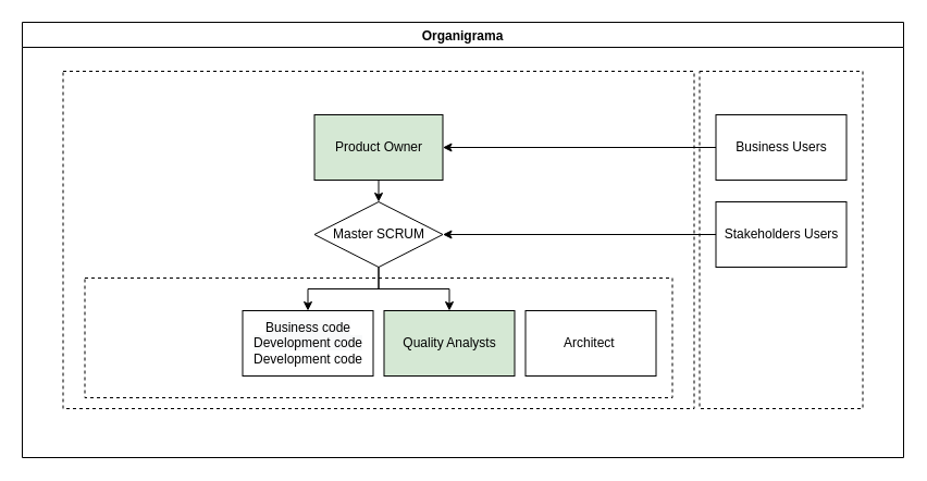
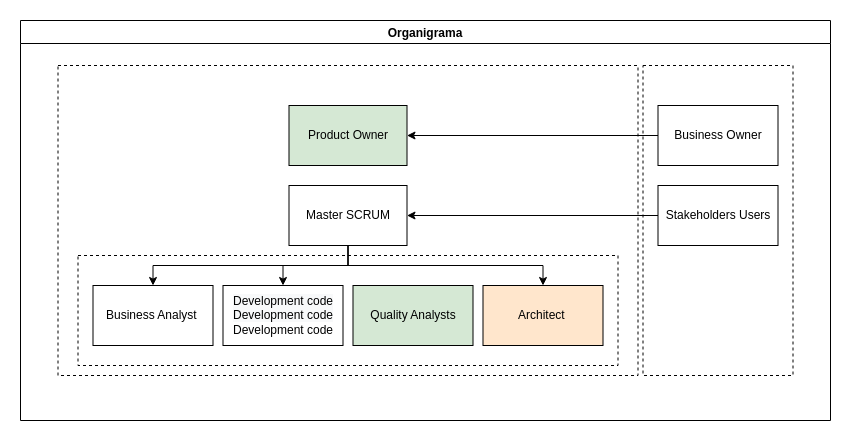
- <mxCell id="10" value="Business Users" style="rounded=0;whiteSpace=wrap;html=1;" vertex="1" parent="2"><mxGeometry x="637.5" y="85" width="120" height="60" as="geometry" /></mxCell>
+ <mxCell id="10" value="Business Owner" style="rounded=0;whiteSpace=wrap;html=1;" vertex="1" parent="2"><mxGeometry x="637.5" y="85" width="120" height="60" as="geometry" /></mxCell>
- <mxCell id="7" style="edgeStyle=orthogonalEdgeStyle;rounded=0;orthogonalLoop=1;jettySize=auto;html=1;exitX=0.5;exitY=1;exitDx=0;exitDy=0;entryX=0.5;entryY=0;entryDx=0;entryDy=0;" edge="1" parent="2" source="8" target="4"><mxGeometry relative="1" as="geometry" /></mxCell>
- <mxCell id="4" value="Master SCRUM" style="rhombus;whiteSpace=wrap;html=1;" vertex="1" parent="2"><mxGeometry x="268.5" y="165" width="118" height="60" as="geometry" /></mxCell>
+ <mxCell id="4" value="Master SCRUM" style="rounded=0;whiteSpace=wrap;html=1;" vertex="1" parent="2"><mxGeometry x="268.5" y="165" width="118" height="60" as="geometry" /></mxCell>
+ <mxCell id="17" style="edgeStyle=orthogonalEdgeStyle;rounded=0;orthogonalLoop=1;jettySize=auto;html=1;exitX=0.5;exitY=1;exitDx=0;exitDy=0;" edge="1" parent="2" source="4" target="13"><mxGeometry relative="1" as="geometry" /></mxCell>
+ <mxCell id="20" style="edgeStyle=orthogonalEdgeStyle;rounded=0;orthogonalLoop=1;jettySize=auto;html=1;exitX=0.5;exitY=1;exitDx=0;exitDy=0;" edge="1" parent="2" source="4" target="16"><mxGeometry relative="1" as="geometry" /></mxCell>
- <mxCell id="19" style="edgeStyle=orthogonalEdgeStyle;rounded=0;orthogonalLoop=1;jettySize=auto;html=1;exitX=0.5;exitY=1;exitDx=0;exitDy=0;" edge="1" parent="2" source="4" target="14"><mxGeometry relative="1" as="geometry" /></mxCell>
+ <mxCell id="13" value="Business Analyst&amp;nbsp;" style="rounded=0;whiteSpace=wrap;html=1;" vertex="1" parent="2"><mxGeometry x="72.5" y="265" width="120" height="60" as="geometry" /></mxCell>
- <mxCell id="15" value="&lt;span style=&quot;color: rgb(0 , 0 , 0) ; font-family: &amp;#34;helvetica&amp;#34; ; font-size: 12px ; font-style: normal ; font-weight: 400 ; letter-spacing: normal ; text-align: center ; text-indent: 0px ; text-transform: none ; word-spacing: 0px ; background-color: rgb(248 , 249 , 250) ; display: inline ; float: none&quot;&gt;&lt;span style=&quot;font-family: &amp;#34;helvetica&amp;#34;&quot;&gt;Business code&lt;br&gt;&lt;/span&gt;Development code&lt;/span&gt;&lt;br&gt;Development code" style="rounded=0;whiteSpace=wrap;html=1;" vertex="1" parent="2"><mxGeometry x="202.5" y="265" width="120" height="60" as="geometry" /></mxCell>
+ <mxCell id="15" value="&lt;span style=&quot;color: rgb(0 , 0 , 0) ; font-family: &amp;#34;helvetica&amp;#34; ; font-size: 12px ; font-style: normal ; font-weight: 400 ; letter-spacing: normal ; text-align: center ; text-indent: 0px ; text-transform: none ; word-spacing: 0px ; background-color: rgb(248 , 249 , 250) ; display: inline ; float: none&quot;&gt;&lt;span style=&quot;font-family: &amp;#34;helvetica&amp;#34;&quot;&gt;Development code&lt;br&gt;&lt;/span&gt;Development code&lt;/span&gt;&lt;br&gt;Development code" style="rounded=0;whiteSpace=wrap;html=1;" vertex="1" parent="2"><mxGeometry x="202.5" y="265" width="120" height="60" as="geometry" /></mxCell>
- <mxCell id="16" value="Architect&amp;nbsp;" style="rounded=0;whiteSpace=wrap;html=1;" vertex="1" parent="2"><mxGeometry x="462.5" y="265" width="120" height="60" as="geometry" /></mxCell>
+ <mxCell id="16" value="Architect&amp;nbsp;" style="rounded=0;whiteSpace=wrap;html=1;fillColor=#ffe6cc;" vertex="1" parent="2"><mxGeometry x="462.5" y="265" width="120" height="60" as="geometry" /></mxCell>
